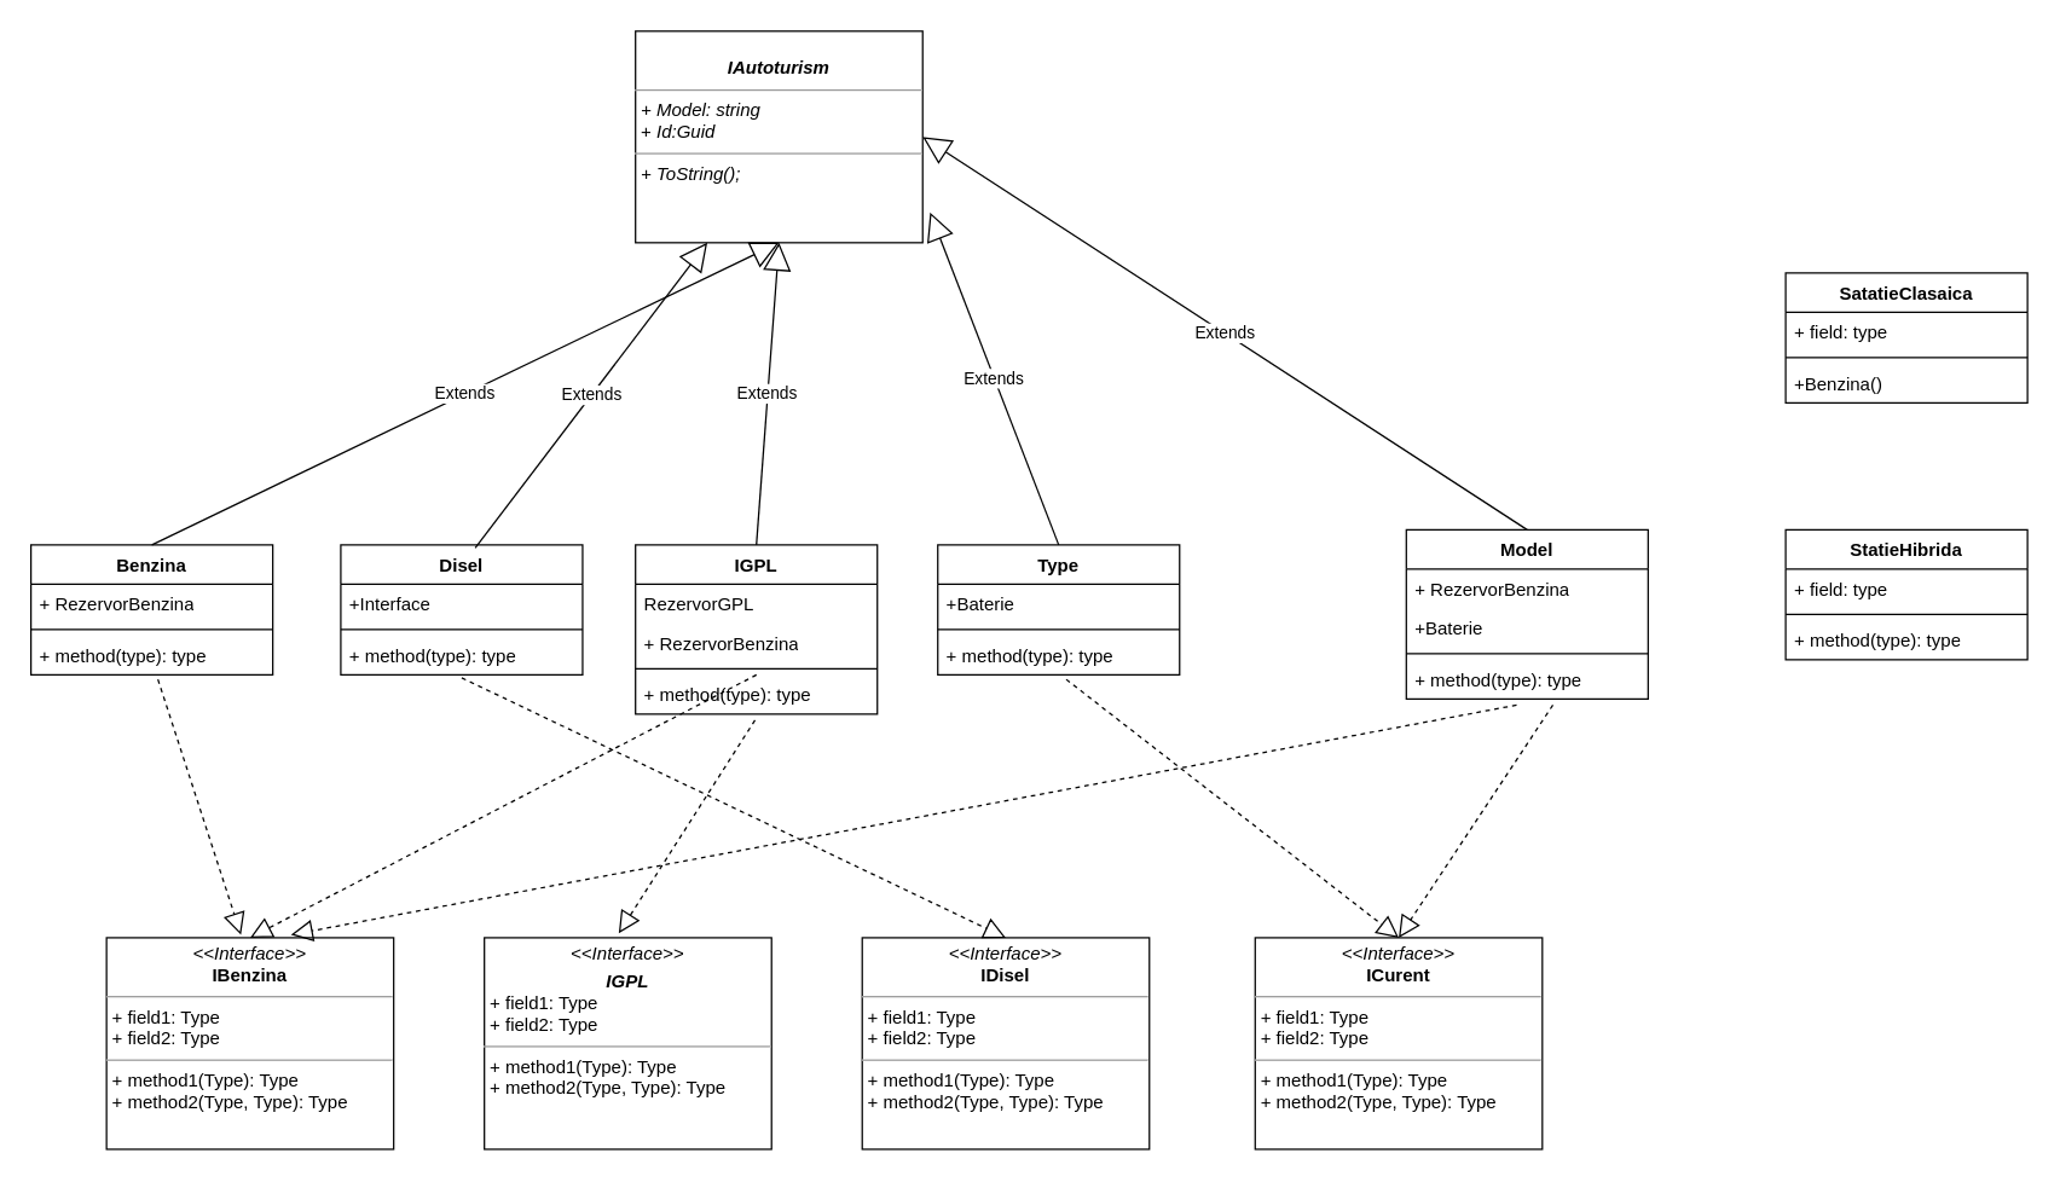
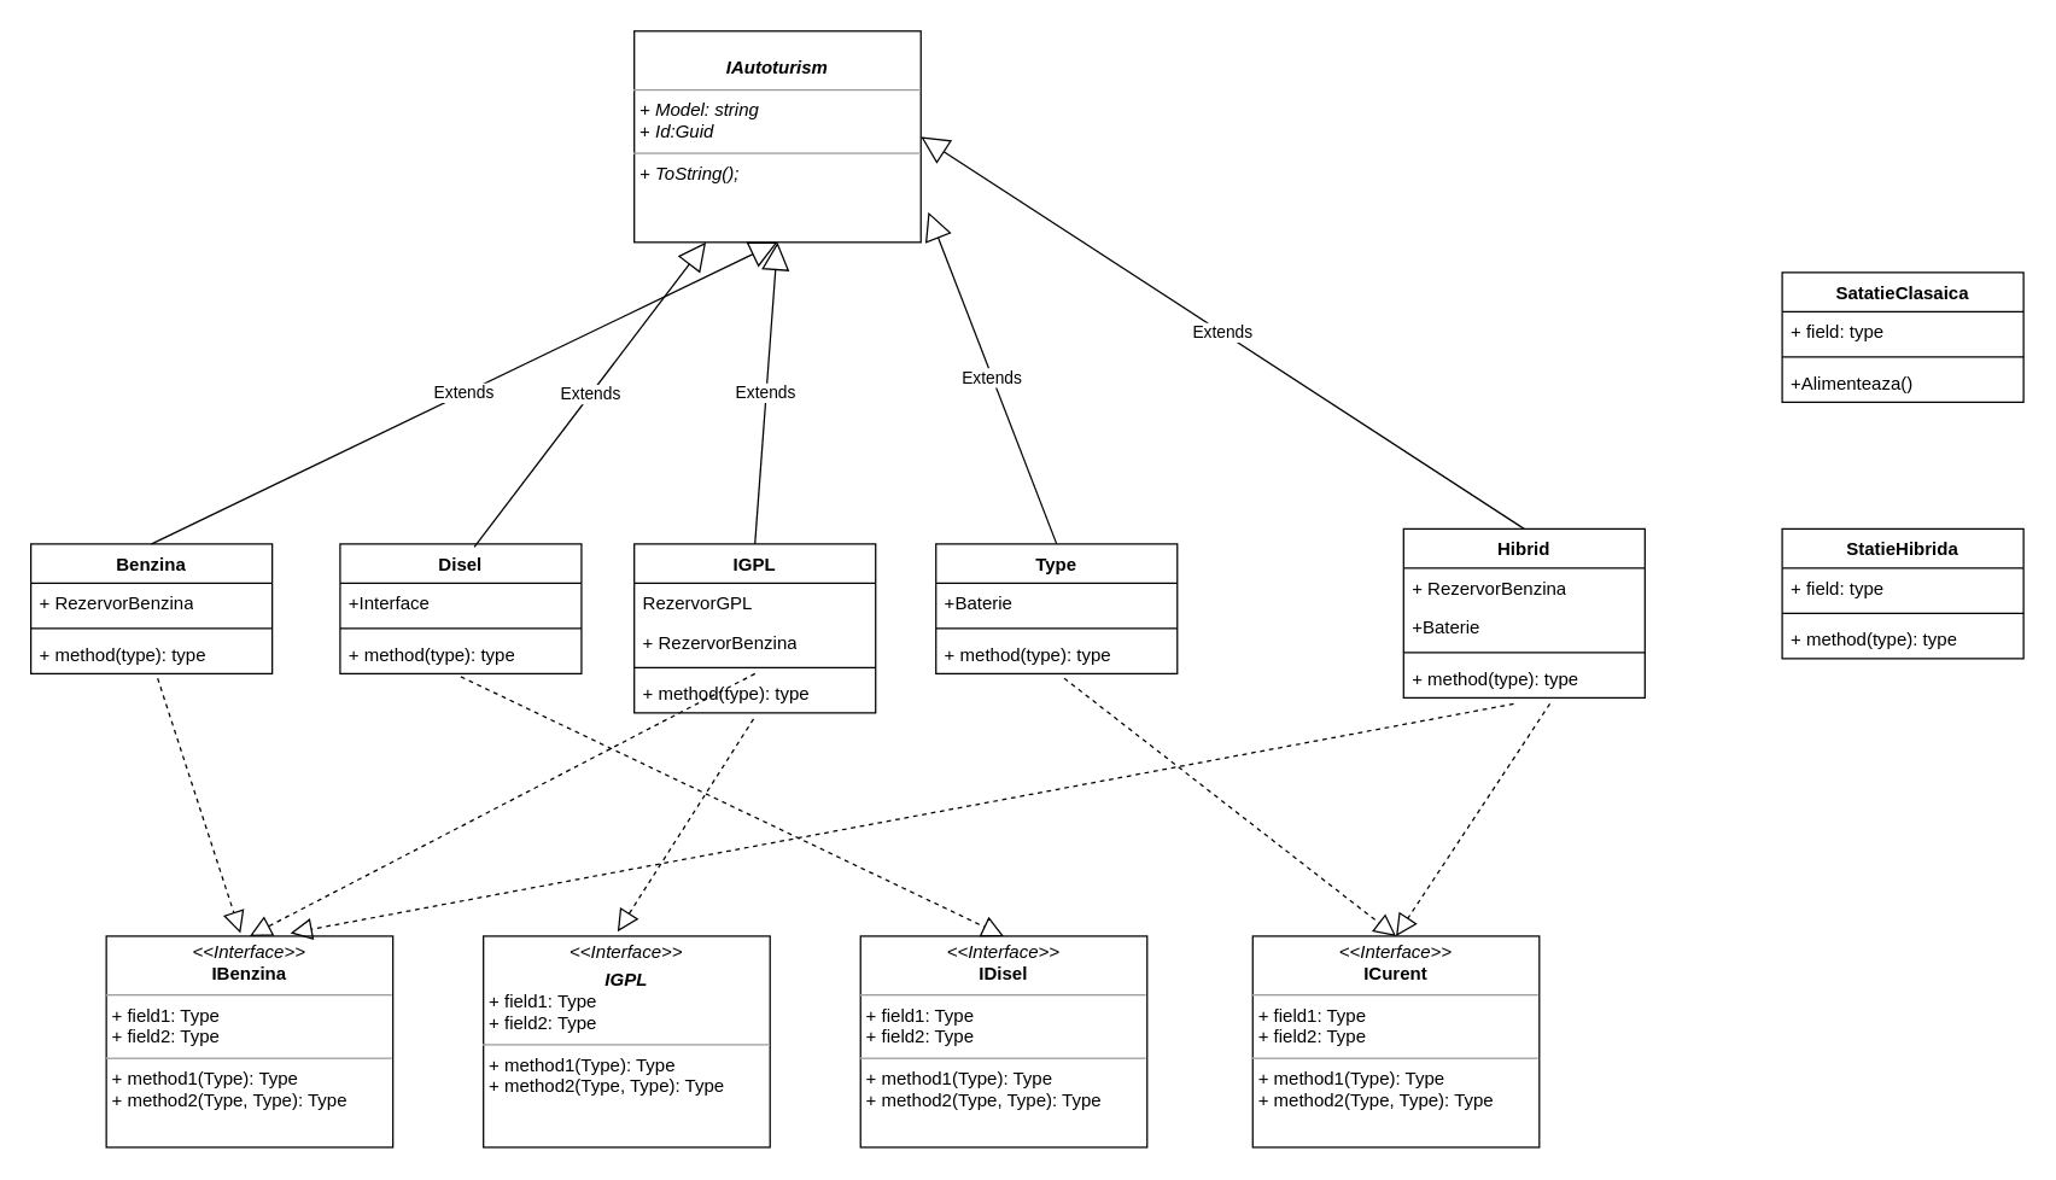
- <mxCell id="6" value="+Benzina()" style="text;strokeColor=none;fillColor=none;align=left;verticalAlign=top;spacingLeft=4;spacingRight=4;overflow=hidden;rotatable=0;points=[[0,0.5],[1,0.5]];portConstraint=eastwest;whiteSpace=wrap;html=1;" parent="3" vertex="1"><mxGeometry y="60" width="160" height="26" as="geometry" /></mxCell>
+ <mxCell id="6" value="+Alimenteaza()" style="text;strokeColor=none;fillColor=none;align=left;verticalAlign=top;spacingLeft=4;spacingRight=4;overflow=hidden;rotatable=0;points=[[0,0.5],[1,0.5]];portConstraint=eastwest;whiteSpace=wrap;html=1;" parent="3" vertex="1"><mxGeometry y="60" width="160" height="26" as="geometry" /></mxCell>
- <mxCell id="24" value="Model" style="swimlane;fontStyle=1;align=center;verticalAlign=top;childLayout=stackLayout;horizontal=1;startSize=26;horizontalStack=0;resizeParent=1;resizeParentMax=0;resizeLast=0;collapsible=1;marginBottom=0;whiteSpace=wrap;html=1;" parent="1" vertex="1"><mxGeometry x="930" y="350" width="160" height="112" as="geometry" /></mxCell>
+ <mxCell id="24" value="Hibrid" style="swimlane;fontStyle=1;align=center;verticalAlign=top;childLayout=stackLayout;horizontal=1;startSize=26;horizontalStack=0;resizeParent=1;resizeParentMax=0;resizeLast=0;collapsible=1;marginBottom=0;whiteSpace=wrap;html=1;" parent="1" vertex="1"><mxGeometry x="930" y="350" width="160" height="112" as="geometry" /></mxCell>
